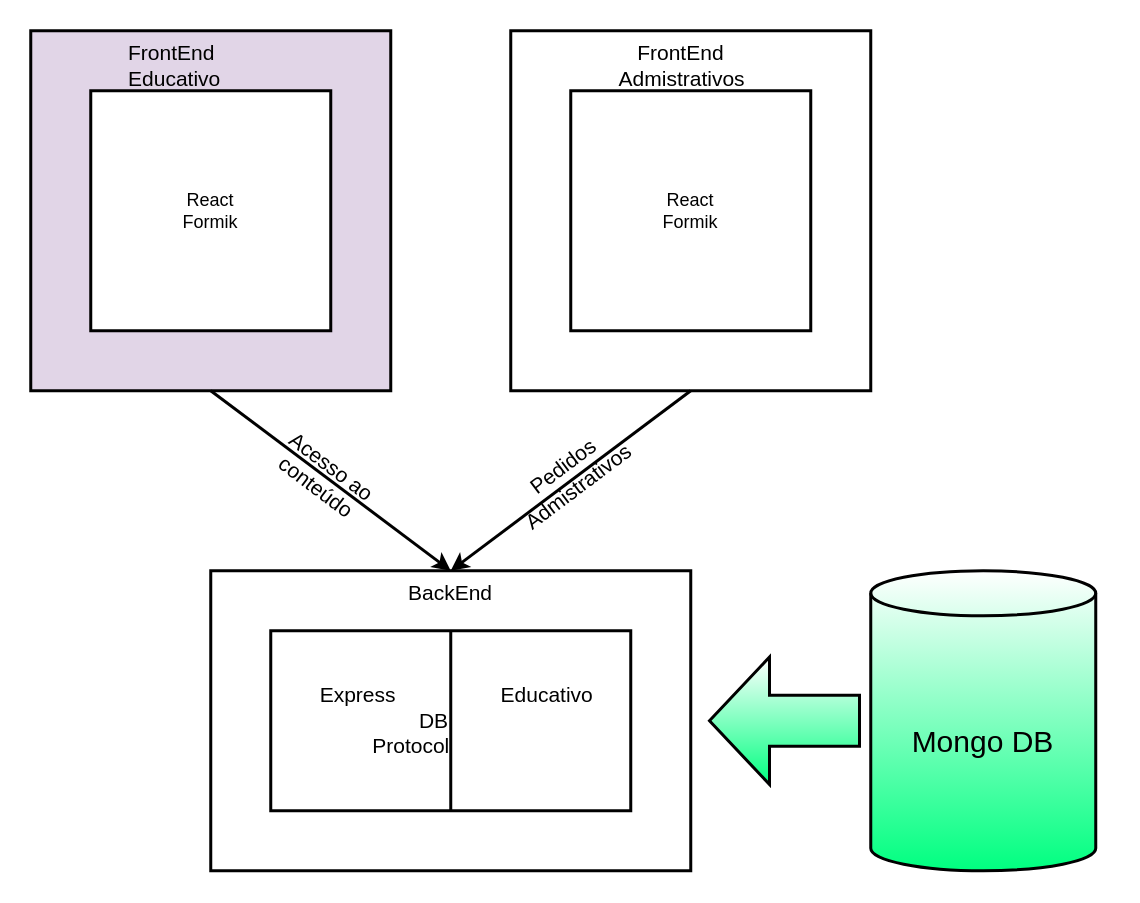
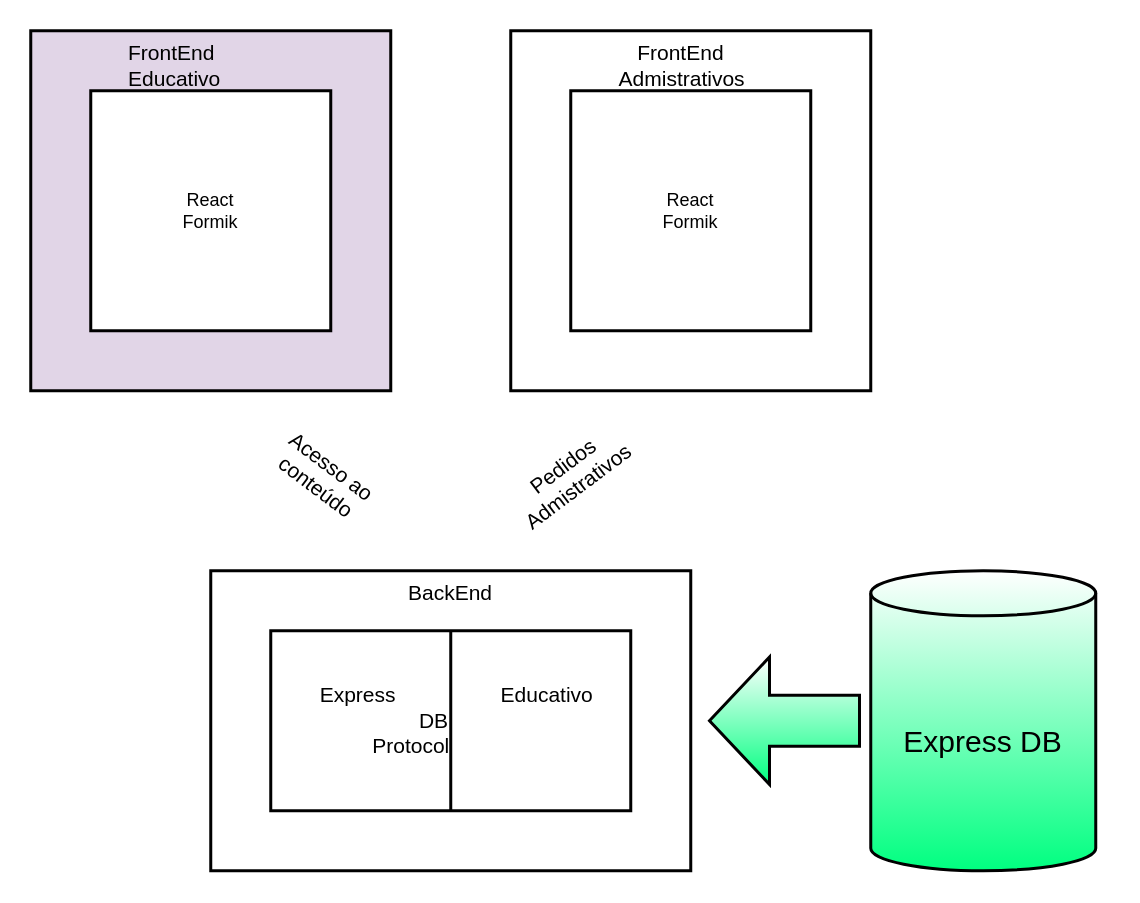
- <mxCell id="9" value="" style="endArrow=none;html=1;fontSize=14;entryX=0.5;entryY=1;entryDx=0;entryDy=0;strokeWidth=2;endFill=0;startArrow=classic;startFill=1;exitX=0.5;exitY=0;exitDx=0;exitDy=0;" edge="1" parent="1" source="2" target="4"><mxGeometry width="50" height="50" relative="1" as="geometry"><mxPoint x="250" y="350" as="sourcePoint" /><mxPoint x="299.5" y="260" as="targetPoint" /></mxGeometry></mxCell>
- <mxCell id="10" value="" style="endArrow=none;html=1;fontSize=14;entryX=0.5;entryY=1;entryDx=0;entryDy=0;strokeWidth=2;endFill=0;startArrow=classic;startFill=1;exitX=0.5;exitY=0;exitDx=0;exitDy=0;" edge="1" parent="1" source="2" target="3"><mxGeometry width="50" height="50" relative="1" as="geometry"><mxPoint x="527" y="380" as="sourcePoint" /><mxPoint x="367" y="260" as="targetPoint" /></mxGeometry></mxCell>
- <mxCell id="14" value="&lt;font style=&quot;font-size: 20px&quot;&gt;Mongo DB&lt;/font&gt;" style="shape=cylinder3;whiteSpace=wrap;html=1;boundedLbl=1;backgroundOutline=1;size=15;rounded=1;shadow=0;glass=0;labelBackgroundColor=none;sketch=0;fontSize=14;strokeColor=#000000;strokeWidth=2;fillColor=#ffffff;gradientColor=#00FF80;align=center;verticalAlign=middle;" vertex="1" parent="1"><mxGeometry x="580" y="380" width="150" height="200" as="geometry" /></mxCell>
+ <mxCell id="14" value="&lt;font style=&quot;font-size: 20px&quot;&gt;Express DB&lt;/font&gt;" style="shape=cylinder3;whiteSpace=wrap;html=1;boundedLbl=1;backgroundOutline=1;size=15;rounded=1;shadow=0;glass=0;labelBackgroundColor=none;sketch=0;fontSize=14;strokeColor=#000000;strokeWidth=2;fillColor=#ffffff;gradientColor=#00FF80;align=center;verticalAlign=middle;" vertex="1" parent="1"><mxGeometry x="580" y="380" width="150" height="200" as="geometry" /></mxCell>
